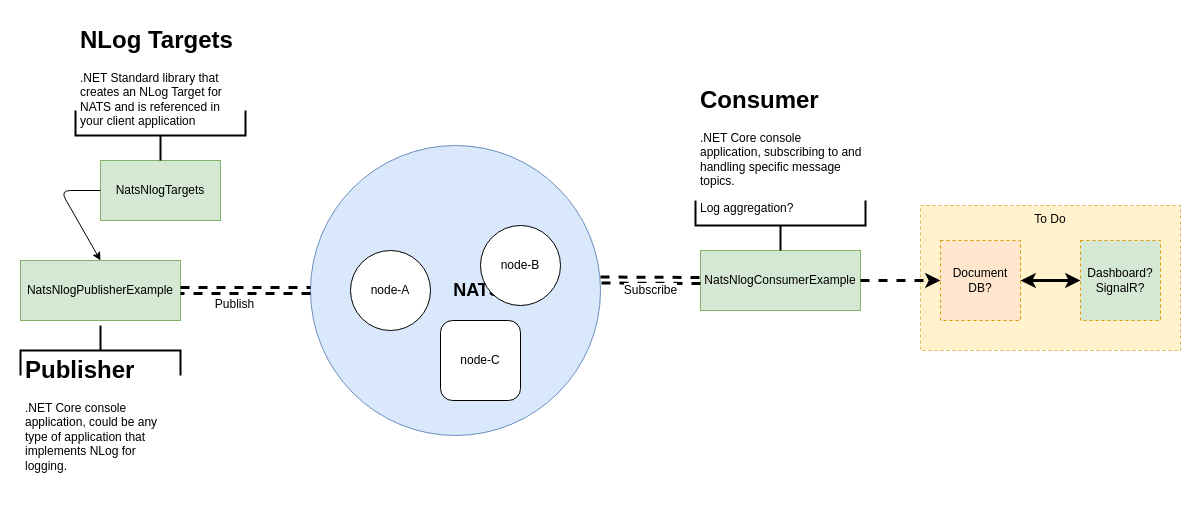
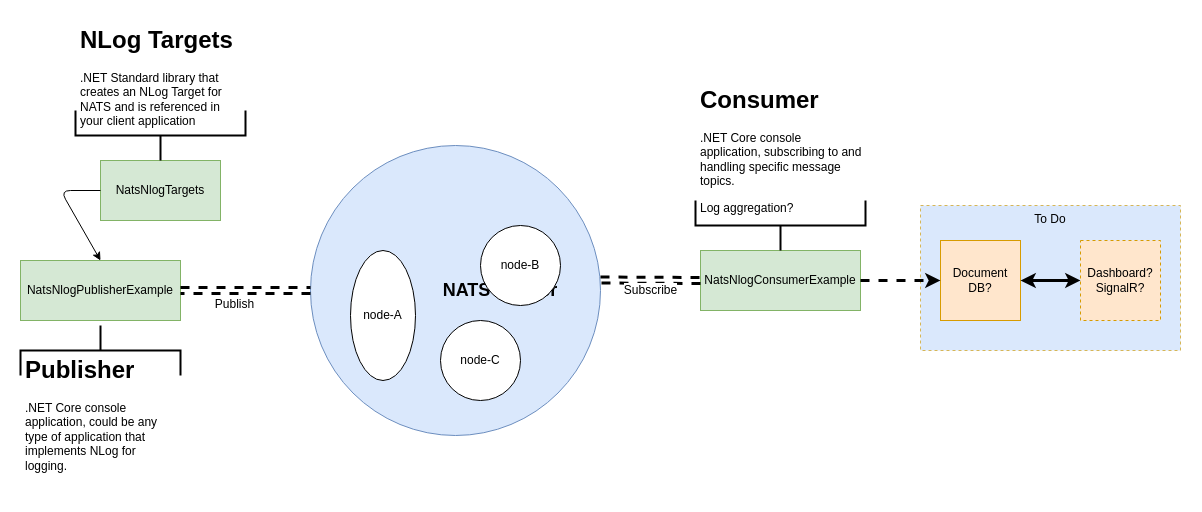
- <mxCell id="2" value="To Do" style="rounded=0;whiteSpace=wrap;html=1;dashed=1;fillColor=#fff2cc;strokeColor=#d6b656;verticalAlign=top;" parent="1" vertex="1"><mxGeometry x="920" y="205" width="260" height="145" as="geometry" /></mxCell>
+ <mxCell id="2" value="To Do" style="rounded=0;whiteSpace=wrap;html=1;dashed=1;fillColor=#dae8fc;strokeColor=#d6b656;verticalAlign=top;" parent="1" vertex="1"><mxGeometry x="920" y="205" width="260" height="145" as="geometry" /></mxCell>
- <mxCell id="20" value="Document&lt;br&gt;DB?" style="whiteSpace=wrap;html=1;aspect=fixed;dashed=1;fillColor=#ffe6cc;strokeColor=#d79b00;" parent="1" vertex="1"><mxGeometry x="940" y="240" width="80" height="80" as="geometry" /></mxCell>
+ <mxCell id="20" value="Document&lt;br&gt;DB?" style="whiteSpace=wrap;html=1;aspect=fixed;dashed=0;fillColor=#ffe6cc;strokeColor=#d79b00;" parent="1" vertex="1"><mxGeometry x="940" y="240" width="80" height="80" as="geometry" /></mxCell>
- <mxCell id="21" value="Dashboard?&lt;br&gt;SignalR?" style="whiteSpace=wrap;html=1;aspect=fixed;dashed=1;fillColor=#d5e8d4;strokeColor=#d79b00;" parent="1" vertex="1"><mxGeometry x="1080" y="240" width="80" height="80" as="geometry" /></mxCell>
+ <mxCell id="21" value="Dashboard?&lt;br&gt;SignalR?" style="whiteSpace=wrap;html=1;aspect=fixed;dashed=1;fillColor=#ffe6cc;strokeColor=#d79b00;" parent="1" vertex="1"><mxGeometry x="1080" y="240" width="80" height="80" as="geometry" /></mxCell>
- <mxCell id="13" value="node-A" style="ellipse;whiteSpace=wrap;html=1;aspect=fixed;" parent="1" vertex="1"><mxGeometry x="350" y="250" width="80" height="80" as="geometry" /></mxCell>
+ <mxCell id="13" value="node-A" style="ellipse;whiteSpace=wrap;html=1;aspect=fixed;" parent="1" vertex="1"><mxGeometry x="350" y="250" width="65" height="130" as="geometry" /></mxCell>
- <mxCell id="3" value="&amp;nbsp; &amp;nbsp; &amp;nbsp; &amp;nbsp; &amp;nbsp; &amp;nbsp; &amp;nbsp; &amp;nbsp; &amp;nbsp; &amp;nbsp; &amp;nbsp; &amp;nbsp; &amp;nbsp; &amp;nbsp;&lt;font size=&quot;1&quot;&gt;&lt;b style=&quot;font-size: 18px&quot;&gt;NATS Core&lt;/b&gt;&lt;/font&gt;" style="ellipse;whiteSpace=wrap;html=1;aspect=fixed;fillColor=#dae8fc;strokeColor=#6c8ebf;" parent="1" vertex="1"><mxGeometry x="310" y="145" width="290" height="290" as="geometry" /></mxCell>
+ <mxCell id="3" value="&amp;nbsp; &amp;nbsp; &amp;nbsp; &amp;nbsp; &amp;nbsp; &amp;nbsp; &amp;nbsp; &amp;nbsp; &amp;nbsp; &amp;nbsp; &amp;nbsp; &amp;nbsp; &amp;nbsp; &amp;nbsp;&lt;font size=&quot;1&quot;&gt;&lt;b style=&quot;font-size: 18px&quot;&gt;NATS Cluster&lt;/b&gt;&lt;/font&gt;" style="ellipse;whiteSpace=wrap;html=1;aspect=fixed;fillColor=#dae8fc;strokeColor=#6c8ebf;" parent="1" vertex="1"><mxGeometry x="310" y="145" width="290" height="290" as="geometry" /></mxCell>
- <mxCell id="12" value="node-C" style="whiteSpace=wrap;html=1;aspect=fixed;rounded=1;" parent="1" vertex="1"><mxGeometry x="440" y="320" width="80" height="80" as="geometry" /></mxCell>
+ <mxCell id="12" value="node-C" style="ellipse;whiteSpace=wrap;html=1;aspect=fixed;" parent="1" vertex="1"><mxGeometry x="440" y="320" width="80" height="80" as="geometry" /></mxCell>
